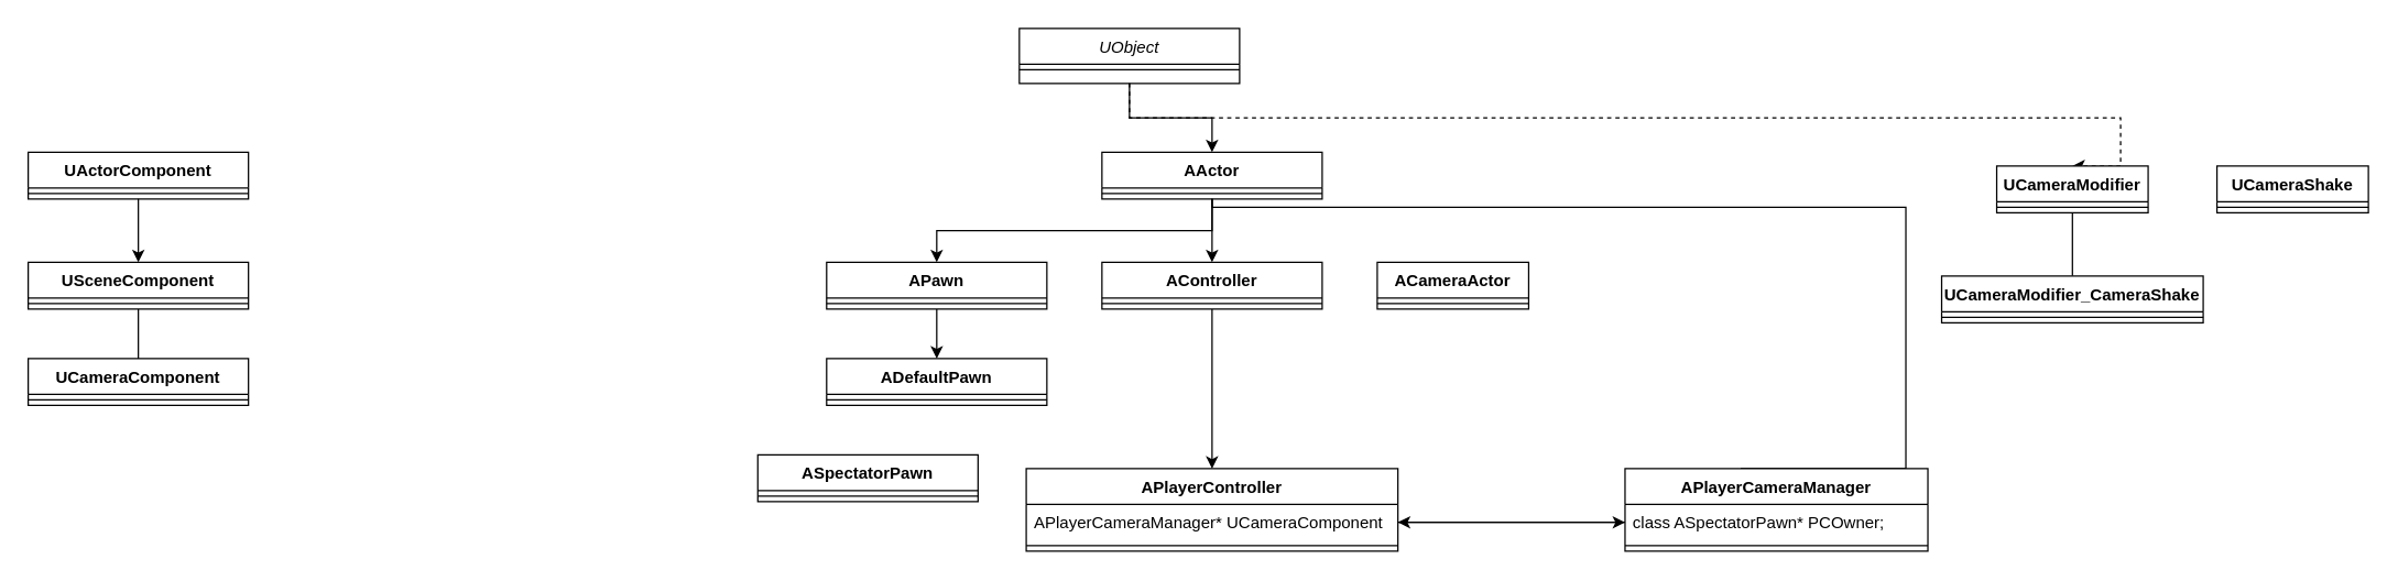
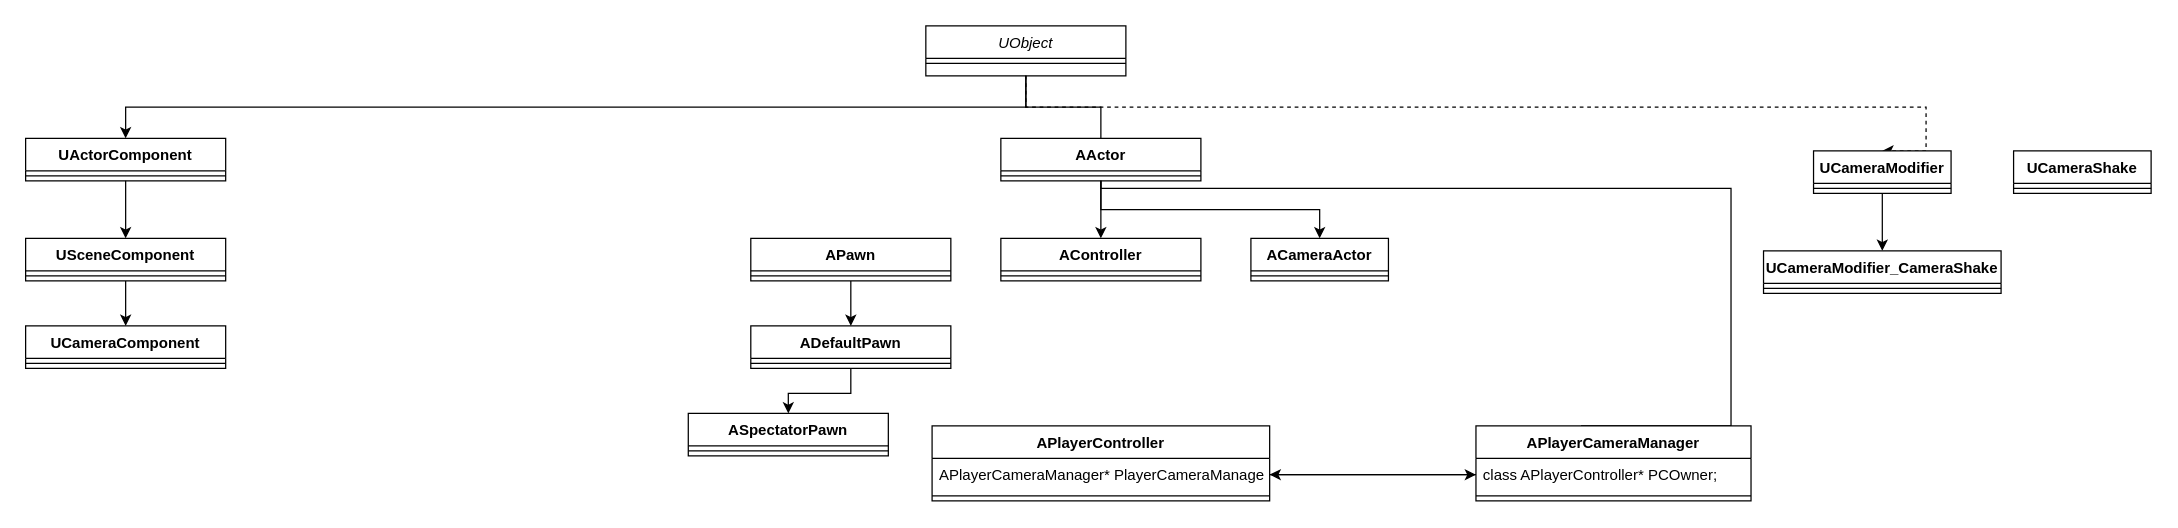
+ <mxCell id="2" style="edgeStyle=orthogonalEdgeStyle;rounded=0;orthogonalLoop=1;jettySize=auto;html=1;exitX=0.5;exitY=1;exitDx=0;exitDy=0;" edge="1" parent="1" source="5" target="8"><mxGeometry relative="1" as="geometry"><mxPoint x="820" y="110" as="targetPoint" /></mxGeometry></mxCell>
- <mxCell id="3" style="edgeStyle=orthogonalEdgeStyle;rounded=0;orthogonalLoop=1;jettySize=auto;html=1;exitX=0.5;exitY=1;exitDx=0;exitDy=0;entryX=0.5;entryY=0;entryDx=0;entryDy=0;" edge="1" parent="1" source="5" target="19"><mxGeometry relative="1" as="geometry"><mxPoint x="880" y="100" as="targetPoint" /></mxGeometry></mxCell>
+ <mxCell id="3" style="edgeStyle=orthogonalEdgeStyle;rounded=0;orthogonalLoop=1;jettySize=auto;html=1;exitX=0.5;exitY=1;exitDx=0;exitDy=0;entryX=0.5;entryY=0;entryDx=0;entryDy=0;endArrow=none;" edge="1" parent="1" source="5" target="19"><mxGeometry relative="1" as="geometry"><mxPoint x="880" y="100" as="targetPoint" /></mxGeometry></mxCell>
- <mxCell id="18" style="edgeStyle=orthogonalEdgeStyle;rounded=0;orthogonalLoop=1;jettySize=auto;html=1;exitX=0.5;exitY=1;exitDx=0;exitDy=0;entryX=0.5;entryY=0;entryDx=0;entryDy=0;" edge="1" parent="1" source="19" target="42"><mxGeometry relative="1" as="geometry"><mxPoint x="680" y="200" as="targetPoint" /></mxGeometry></mxCell>
+ <mxCell id="16" style="edgeStyle=orthogonalEdgeStyle;rounded=0;orthogonalLoop=1;jettySize=auto;html=1;exitX=0.5;exitY=1;exitDx=0;exitDy=0;entryX=0.5;entryY=0;entryDx=0;entryDy=0;" edge="1" parent="1" source="19" target="24"><mxGeometry relative="1" as="geometry"><mxPoint x="1010" y="190" as="targetPoint" /></mxGeometry></mxCell>
- <mxCell id="34" style="edgeStyle=orthogonalEdgeStyle;rounded=0;orthogonalLoop=1;jettySize=auto;html=1;exitX=0.5;exitY=1;exitDx=0;exitDy=0;entryX=0.5;entryY=0;entryDx=0;entryDy=0;endArrow=none;" edge="1" parent="1" source="35" target="39"><mxGeometry relative="1" as="geometry"><mxPoint x="1520" y="190" as="targetPoint" /></mxGeometry></mxCell>
+ <mxCell id="34" style="edgeStyle=orthogonalEdgeStyle;rounded=0;orthogonalLoop=1;jettySize=auto;html=1;exitX=0.5;exitY=1;exitDx=0;exitDy=0;entryX=0.5;entryY=0;entryDx=0;entryDy=0;" edge="1" parent="1" source="35" target="39"><mxGeometry relative="1" as="geometry"><mxPoint x="1520" y="190" as="targetPoint" /></mxGeometry></mxCell>
- <mxCell id="10" style="edgeStyle=orthogonalEdgeStyle;rounded=0;orthogonalLoop=1;jettySize=auto;html=1;endArrow=none;" edge="1" parent="1" source="11" target="13"><mxGeometry relative="1" as="geometry" /></mxCell>
+ <mxCell id="10" style="edgeStyle=orthogonalEdgeStyle;rounded=0;orthogonalLoop=1;jettySize=auto;html=1;" edge="1" parent="1" source="11" target="13"><mxGeometry relative="1" as="geometry" /></mxCell>
- <mxCell id="21" style="edgeStyle=orthogonalEdgeStyle;rounded=0;orthogonalLoop=1;jettySize=auto;html=1;exitX=0.5;exitY=1;exitDx=0;exitDy=0;entryX=0.5;entryY=0;entryDx=0;entryDy=0;" edge="1" parent="1" source="22" target="26"><mxGeometry relative="1" as="geometry" /></mxCell>
+ <mxCell id="44" style="edgeStyle=orthogonalEdgeStyle;rounded=0;orthogonalLoop=1;jettySize=auto;html=1;exitX=0.5;exitY=1;exitDx=0;exitDy=0;entryX=0.5;entryY=0;entryDx=0;entryDy=0;" edge="1" parent="1" source="45" target="47"><mxGeometry relative="1" as="geometry" /></mxCell>
- <mxCell id="27" value="APlayerCameraManager* UCameraComponent" style="text;strokeColor=none;fillColor=none;align=left;verticalAlign=top;spacingLeft=4;spacingRight=4;overflow=hidden;rotatable=0;points=[[0,0.5],[1,0.5]];portConstraint=eastwest;" vertex="1" parent="26"><mxGeometry y="26" width="270" height="26" as="geometry" /></mxCell>
+ <mxCell id="27" value="APlayerCameraManager* PlayerCameraManager" style="text;strokeColor=none;fillColor=none;align=left;verticalAlign=top;spacingLeft=4;spacingRight=4;overflow=hidden;rotatable=0;points=[[0,0.5],[1,0.5]];portConstraint=eastwest;" vertex="1" parent="26"><mxGeometry y="26" width="270" height="26" as="geometry" /></mxCell>
- <mxCell id="30" value=" class ASpectatorPawn* PCOwner;" style="text;strokeColor=none;fillColor=none;align=left;verticalAlign=top;spacingLeft=4;spacingRight=4;overflow=hidden;rotatable=0;points=[[0,0.5],[1,0.5]];portConstraint=eastwest;" vertex="1" parent="29"><mxGeometry y="26" width="220" height="26" as="geometry" /></mxCell>
+ <mxCell id="30" value=" class APlayerController* PCOwner;" style="text;strokeColor=none;fillColor=none;align=left;verticalAlign=top;spacingLeft=4;spacingRight=4;overflow=hidden;rotatable=0;points=[[0,0.5],[1,0.5]];portConstraint=eastwest;" vertex="1" parent="29"><mxGeometry y="26" width="220" height="26" as="geometry" /></mxCell>
